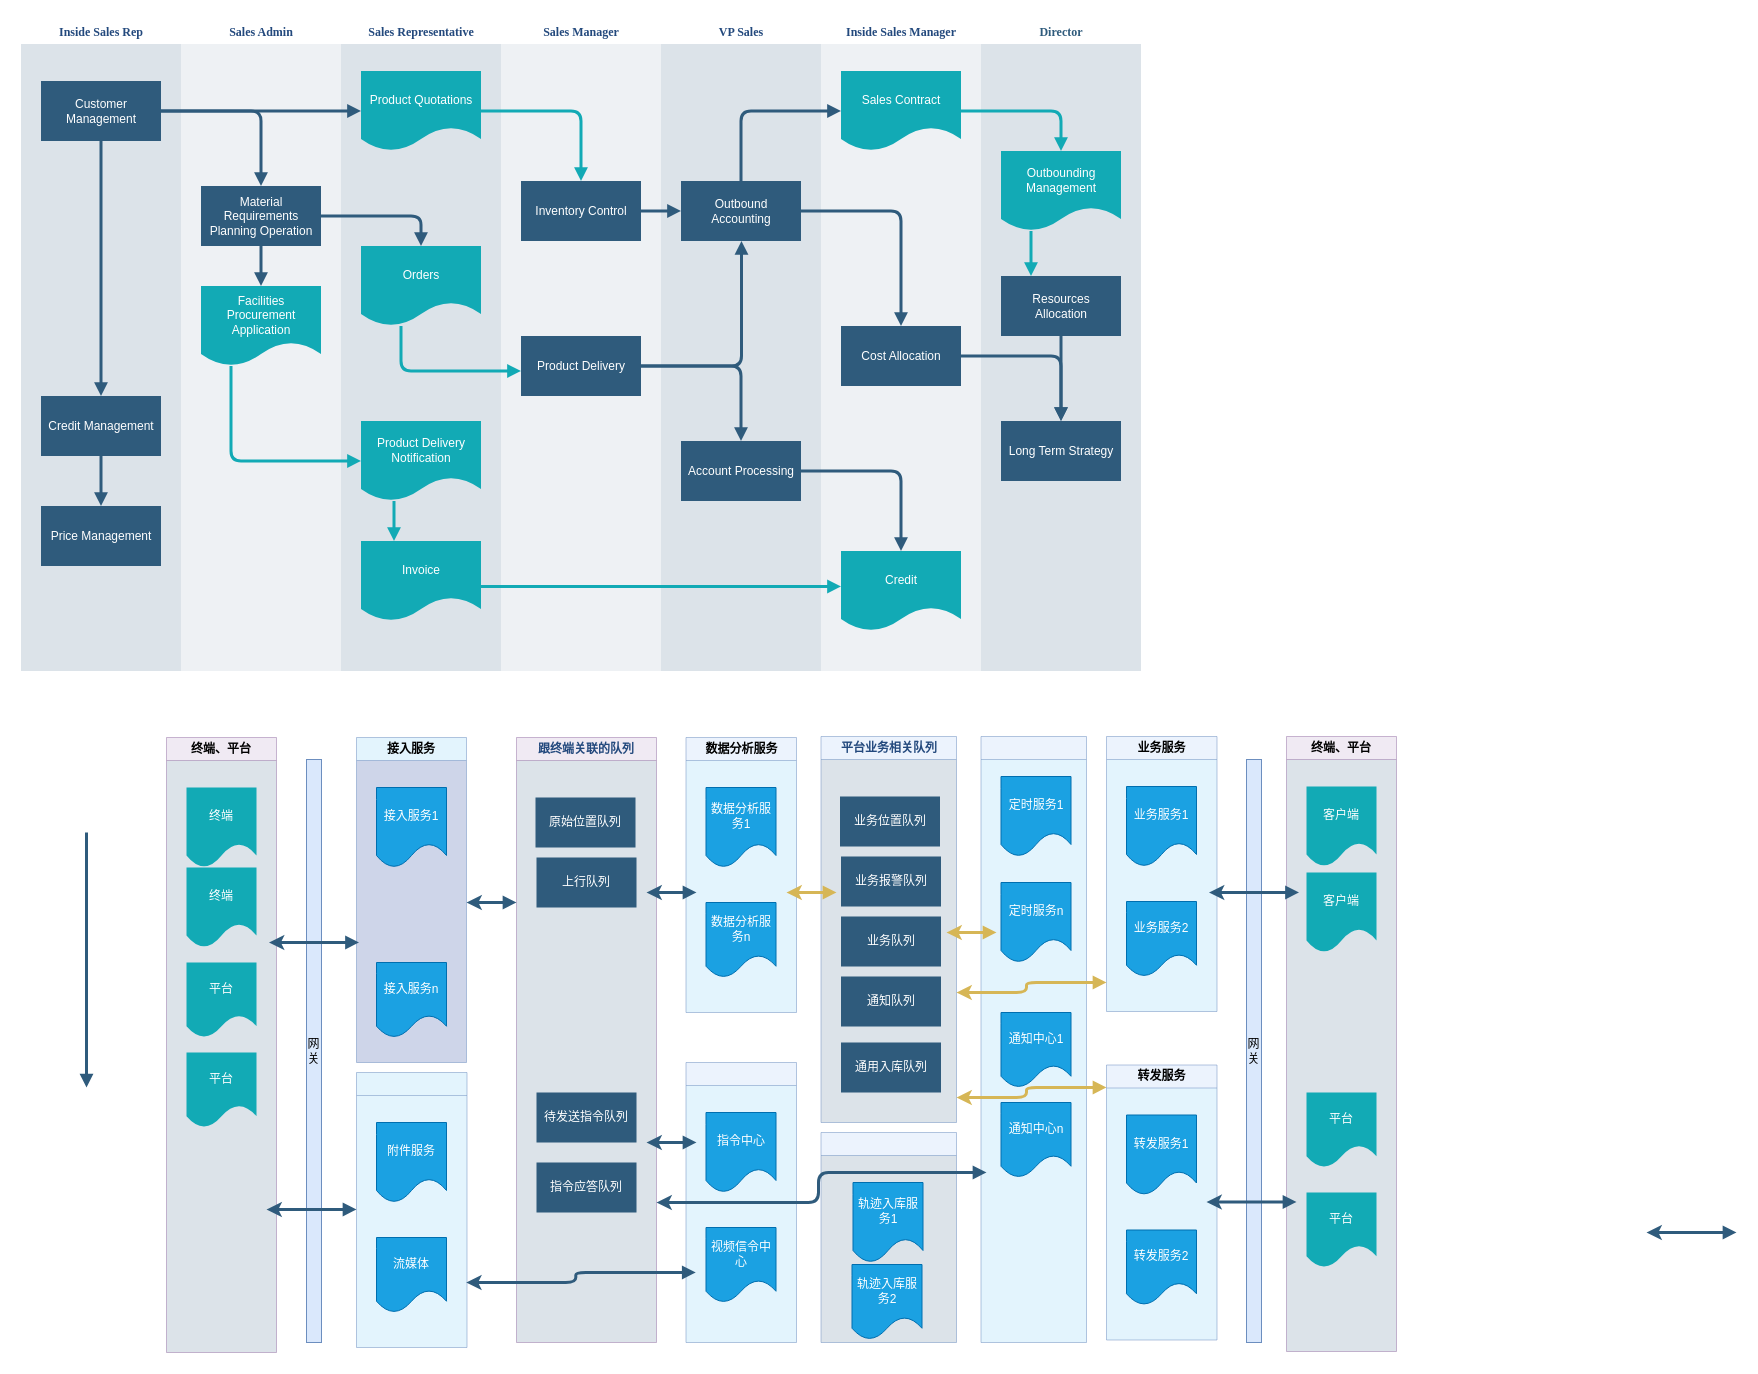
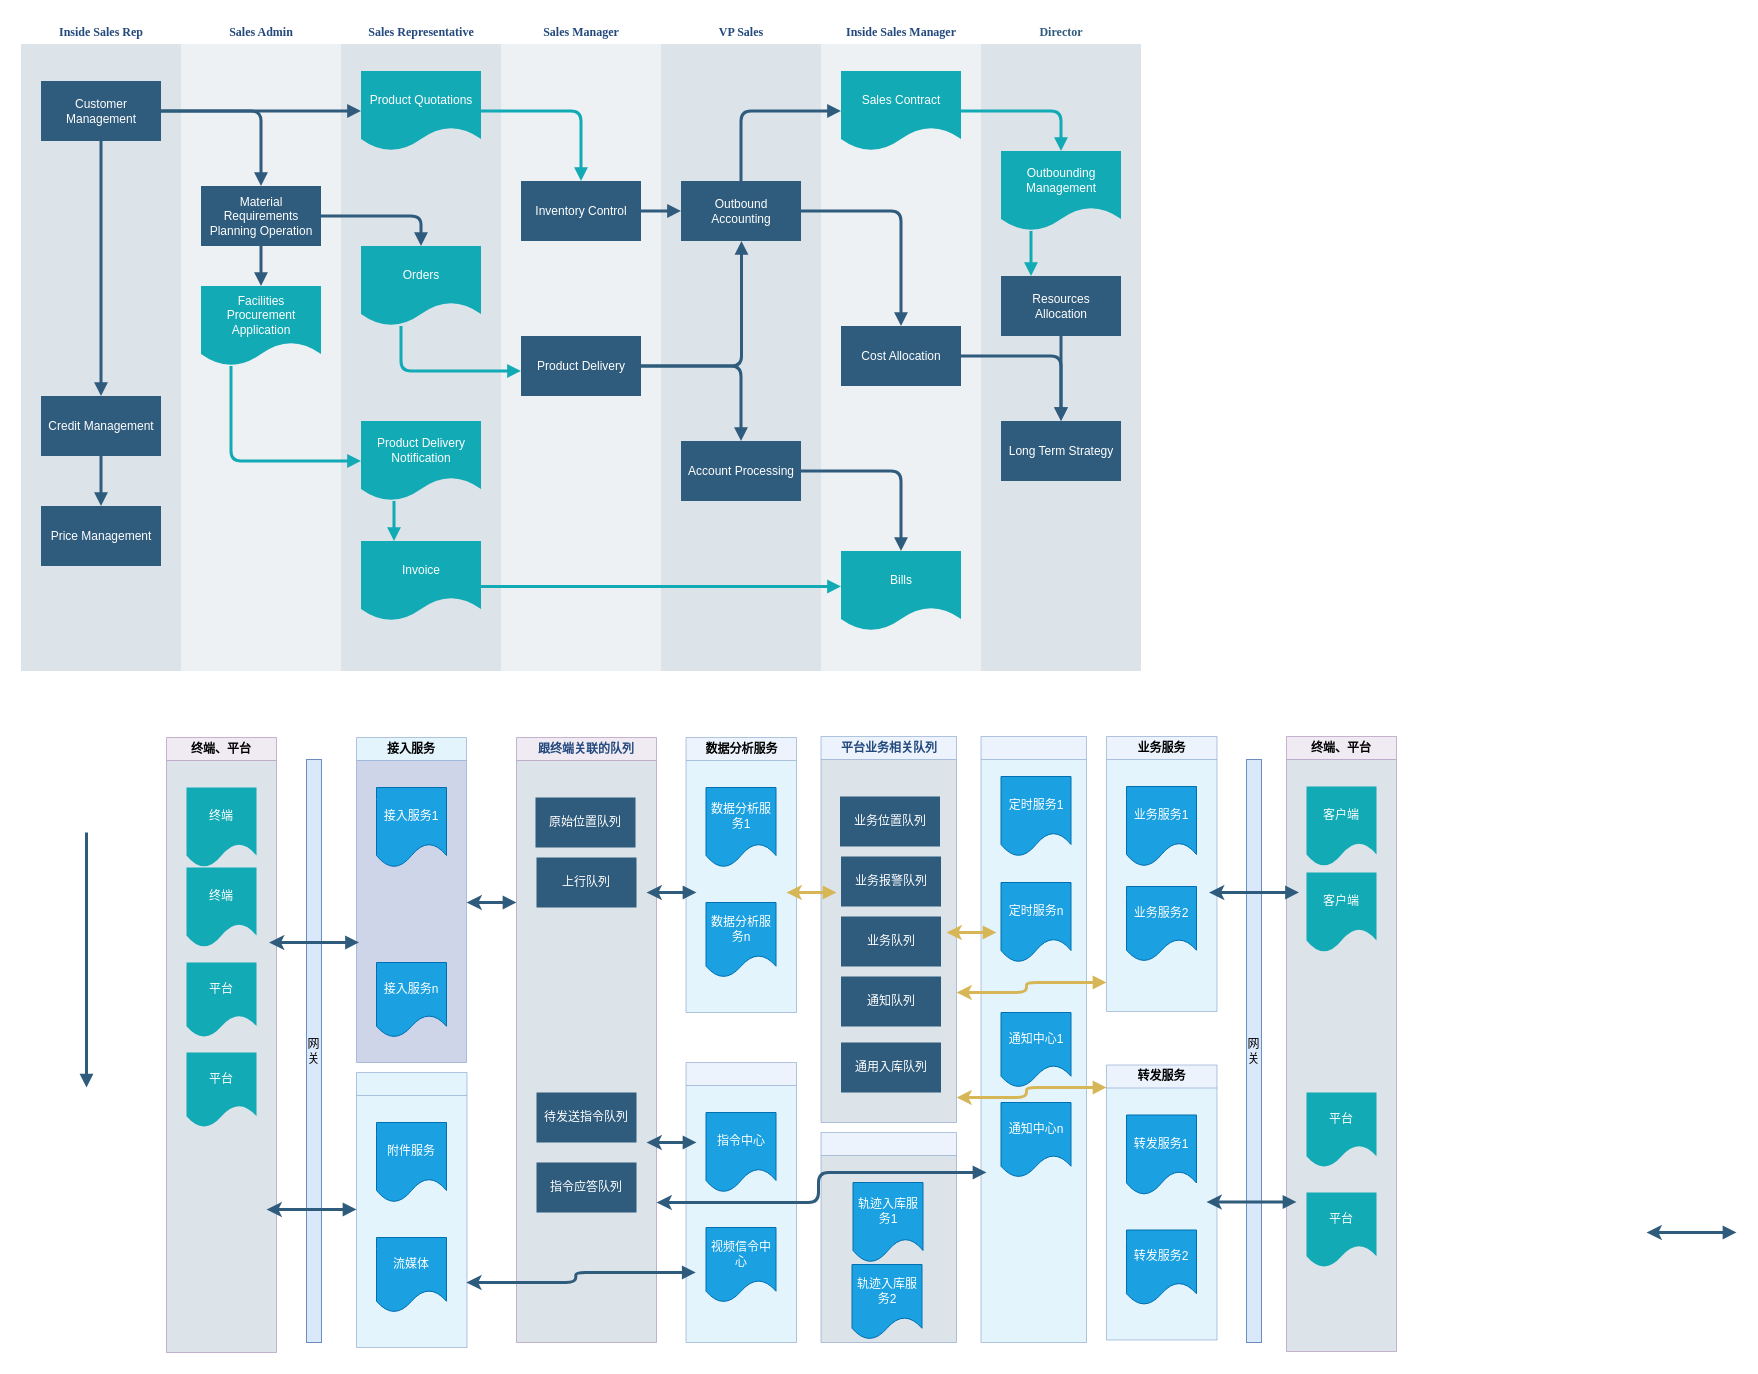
- <mxCell id="10" value="Credit" style="shape=document;whiteSpace=wrap;verticalAlign=middle;strokeColor=none;fillColor=#12aab5;shadow=0;fontColor=#FFFFFF;fontFamily=Helvetica;fontStyle=0;html=1;fontSize=12;spacing=6;spacingBottom=22;" parent="8" vertex="1"><mxGeometry x="20" y="530" width="120" height="80" as="geometry" /></mxCell>
+ <mxCell id="10" value="Bills" style="shape=document;whiteSpace=wrap;verticalAlign=middle;strokeColor=none;fillColor=#12aab5;shadow=0;fontColor=#FFFFFF;fontFamily=Helvetica;fontStyle=0;html=1;fontSize=12;spacing=6;spacingBottom=22;" parent="8" vertex="1"><mxGeometry x="20" y="530" width="120" height="80" as="geometry" /></mxCell>
- <mxCell id="96" value="业务服务2" style="shape=document;whiteSpace=wrap;verticalAlign=middle;strokeColor=#006EAF;fillColor=#1ba1e2;shadow=0;fontColor=#ffffff;fontFamily=Helvetica;fontStyle=0;html=1;fontSize=12;spacing=6;spacingBottom=22;" vertex="1" parent="94"><mxGeometry x="20" y="165" width="70" height="75" as="geometry" /></mxCell>
+ <mxCell id="96" value="业务服务2" style="shape=document;whiteSpace=wrap;verticalAlign=middle;strokeColor=#006EAF;fillColor=#1ba1e2;shadow=0;fontColor=#ffffff;fontFamily=Helvetica;fontStyle=0;html=1;fontSize=12;spacing=6;spacingBottom=22;" vertex="1" parent="94"><mxGeometry x="20" y="150" width="70" height="75" as="geometry" /></mxCell>
